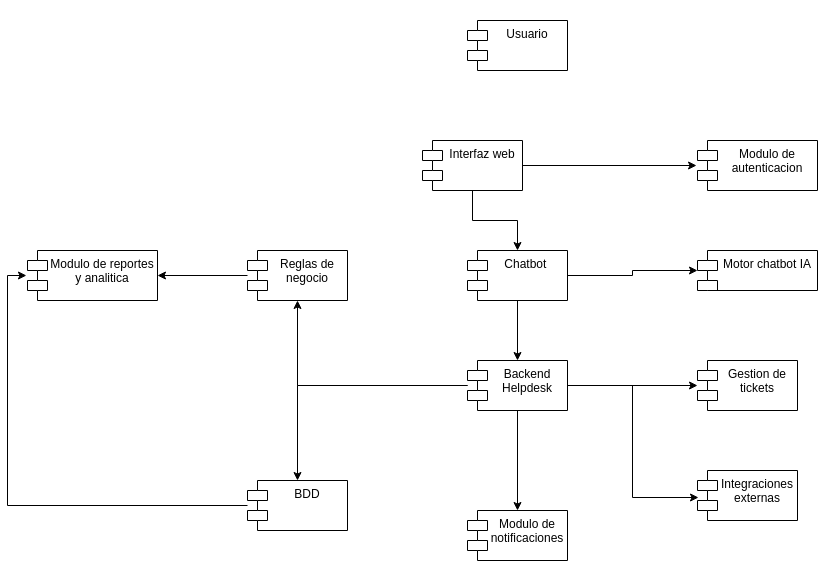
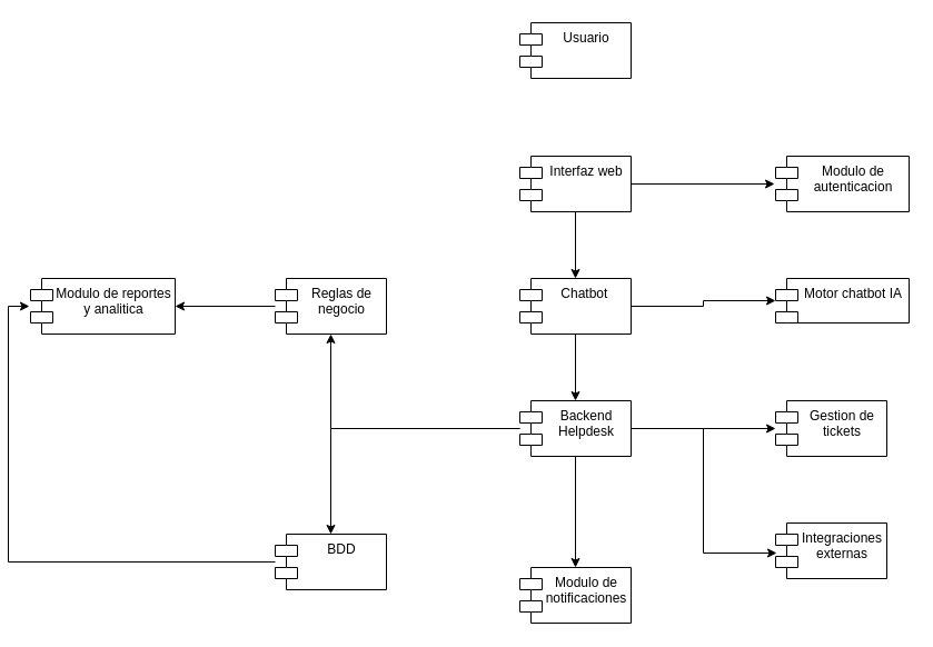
- <mxCell id="4" value="Interfaz web" style="shape=module;align=left;spacingLeft=20;align=center;verticalAlign=top;whiteSpace=wrap;html=1;" vertex="1" parent="1"><mxGeometry x="415" y="140" width="100" height="50" as="geometry" /></mxCell>
+ <mxCell id="4" value="Interfaz web" style="shape=module;align=left;spacingLeft=20;align=center;verticalAlign=top;whiteSpace=wrap;html=1;" vertex="1" parent="1"><mxGeometry x="460" y="140" width="100" height="50" as="geometry" /></mxCell>
